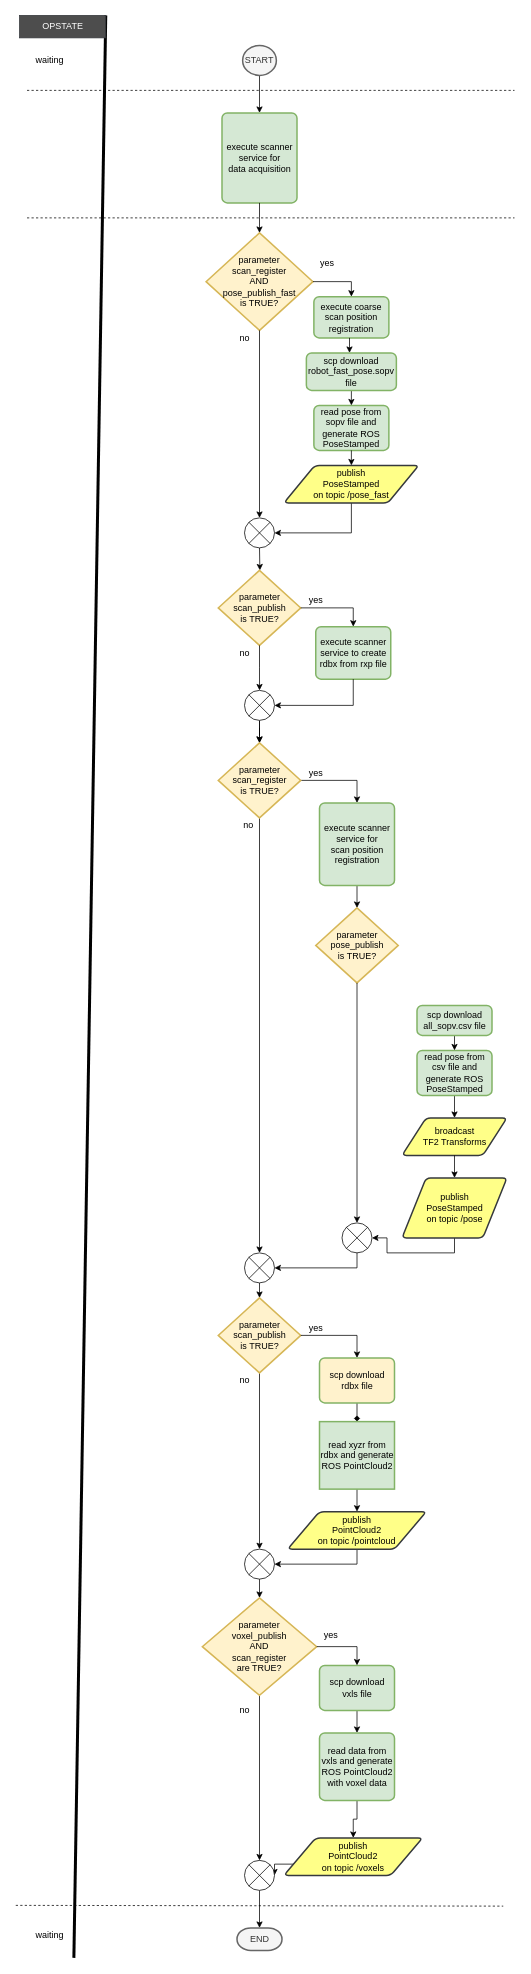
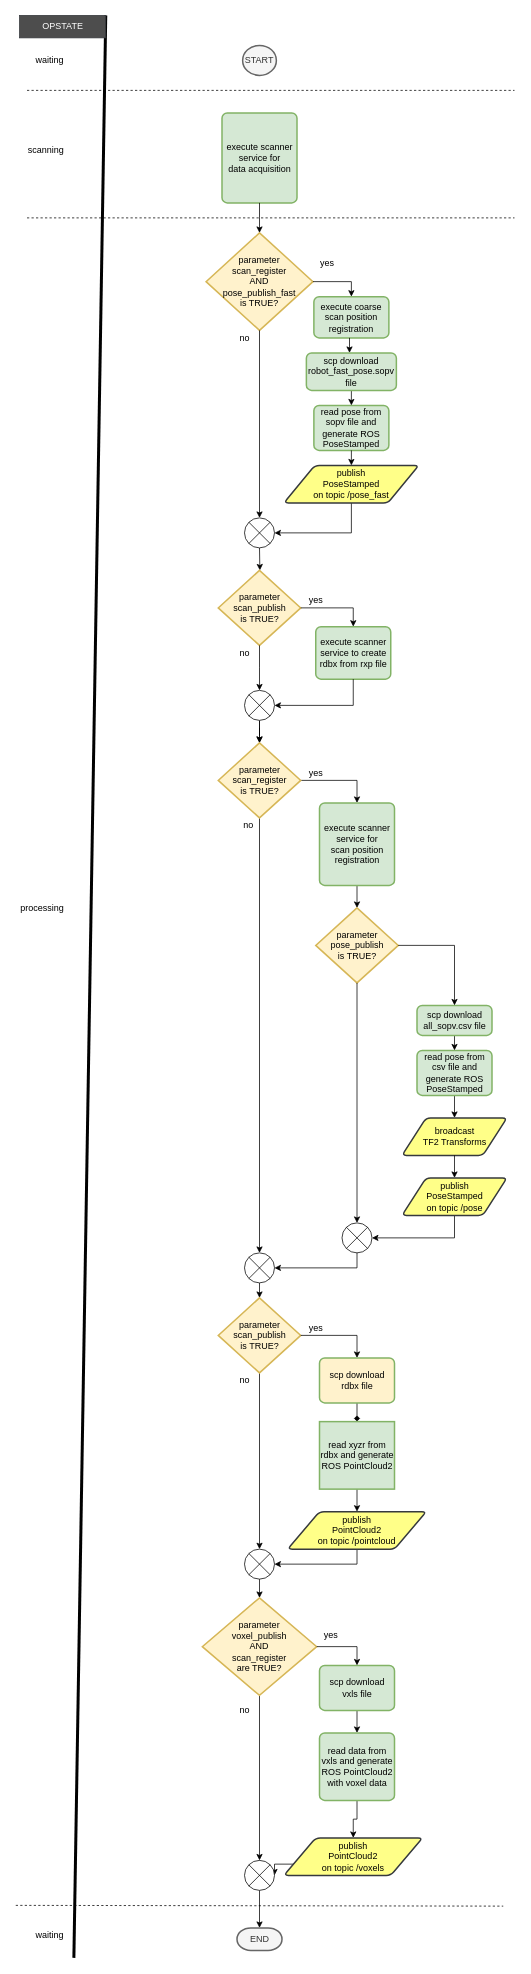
- <mxCell id="2" style="edgeStyle=orthogonalEdgeStyle;rounded=0;orthogonalLoop=1;jettySize=auto;html=1;exitX=0.5;exitY=1;exitDx=0;exitDy=0;exitPerimeter=0;entryX=0.5;entryY=0;entryDx=0;entryDy=0;" parent="1" source="25" target="4" edge="1"><mxGeometry relative="1" as="geometry"><mxPoint x="348" y="150" as="targetPoint" /></mxGeometry></mxCell>
+ <mxCell id="7" value="scanning" style="text;html=1;strokeColor=none;fillColor=none;align=center;verticalAlign=middle;whiteSpace=wrap;rounded=0;" parent="1" vertex="1"><mxGeometry x="35.5" y="190" width="50" height="20" as="geometry" /></mxCell>
+ <mxCell id="9" value="processing" style="text;html=1;strokeColor=none;fillColor=none;align=center;verticalAlign=middle;whiteSpace=wrap;rounded=0;" parent="1" vertex="1"><mxGeometry x="25.5" y="1200" width="60" height="20" as="geometry" /></mxCell>
+ <mxCell id="48" style="edgeStyle=orthogonalEdgeStyle;rounded=0;orthogonalLoop=1;jettySize=auto;html=1;exitX=1;exitY=0.5;exitDx=0;exitDy=0;entryX=0.5;entryY=0;entryDx=0;entryDy=0;exitPerimeter=0;" parent="1" source="47" target="19" edge="1"><mxGeometry relative="1" as="geometry"><mxPoint x="485.5" y="1190" as="sourcePoint" /><mxPoint x="485.5" y="1220" as="targetPoint" /></mxGeometry></mxCell>
- <mxCell id="32" value="&lt;div&gt;publish&lt;/div&gt;&lt;div&gt;PoseStamped &lt;br&gt;&lt;/div&gt;&lt;div&gt;on topic /pose&lt;br&gt;&lt;/div&gt;" style="shape=parallelogram;html=1;strokeWidth=2;perimeter=parallelogramPerimeter;whiteSpace=wrap;rounded=1;arcSize=12;size=0.23;fillColor=#ffff88;strokeColor=#36393d;" parent="1" vertex="1"><mxGeometry x="535.5" y="1570" width="140" height="80" as="geometry" /></mxCell>
+ <mxCell id="32" value="&lt;div&gt;publish&lt;/div&gt;&lt;div&gt;PoseStamped &lt;br&gt;&lt;/div&gt;&lt;div&gt;on topic /pose&lt;br&gt;&lt;/div&gt;" style="shape=parallelogram;html=1;strokeWidth=2;perimeter=parallelogramPerimeter;whiteSpace=wrap;rounded=1;arcSize=12;size=0.23;fillColor=#ffff88;strokeColor=#36393d;" parent="1" vertex="1"><mxGeometry x="535.5" y="1570" width="140" height="50" as="geometry" /></mxCell>
